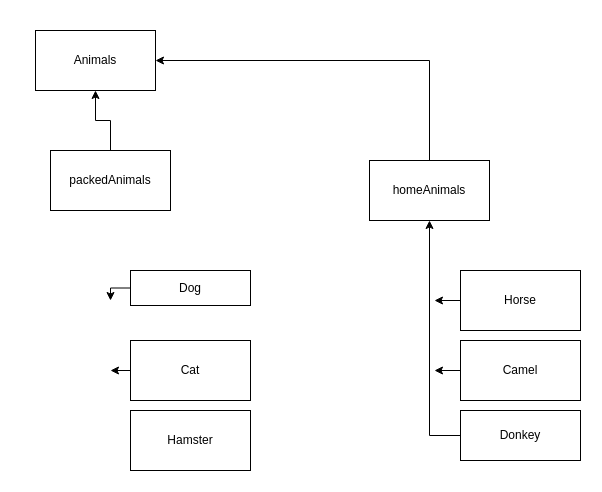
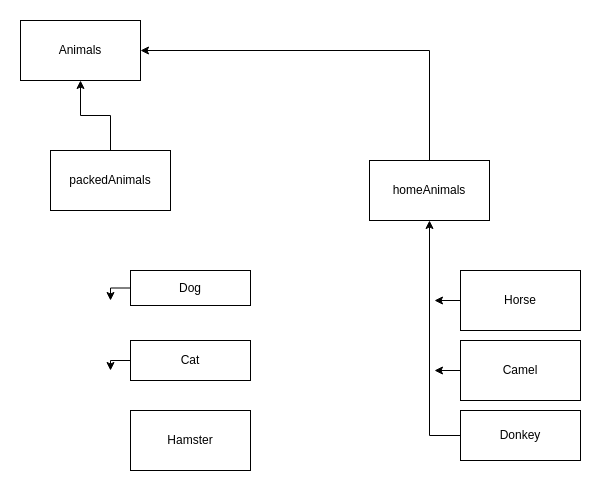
- <mxCell id="2" value="Animals" style="rounded=0;whiteSpace=wrap;html=1;" vertex="1" parent="1"><mxGeometry x="35" y="30" width="120" height="60" as="geometry" /></mxCell>
+ <mxCell id="2" value="Animals" style="rounded=0;whiteSpace=wrap;html=1;" vertex="1" parent="1"><mxGeometry x="20" y="20" width="120" height="60" as="geometry" /></mxCell>
- <mxCell id="10" value="Cat" style="rounded=0;whiteSpace=wrap;html=1;" vertex="1" parent="1"><mxGeometry x="130" y="340" width="120" height="60" as="geometry" /></mxCell>
+ <mxCell id="10" value="Cat" style="rounded=0;whiteSpace=wrap;html=1;" vertex="1" parent="1"><mxGeometry x="130" y="340" width="120" height="40" as="geometry" /></mxCell>
